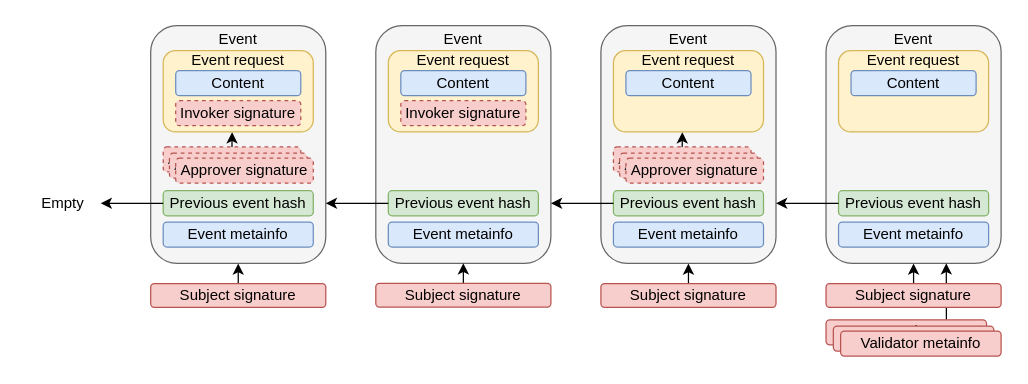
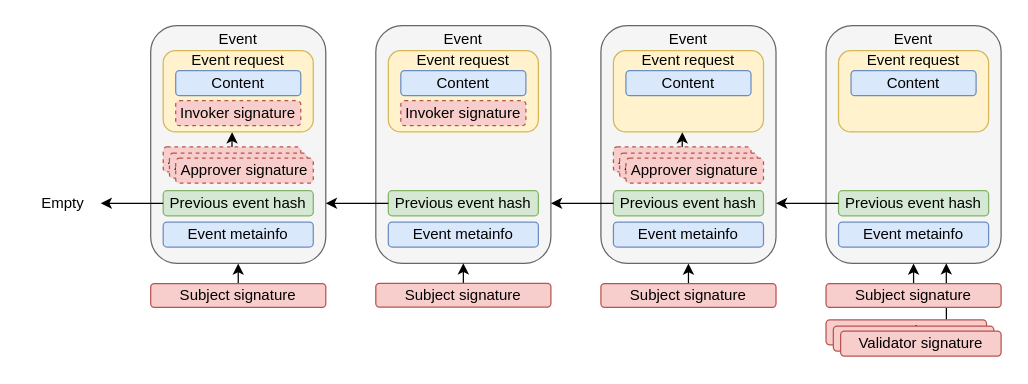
- <mxCell id="61" value="&lt;div&gt;Validator metainfo&lt;br&gt;&lt;/div&gt;" style="rounded=1;whiteSpace=wrap;html=1;fillColor=#f8cecc;strokeColor=#b85450;" vertex="1" parent="58"><mxGeometry x="11.667" y="9" width="128.333" height="20" as="geometry" /></mxCell>
+ <mxCell id="61" value="&lt;div&gt;Validator signature&lt;br&gt;&lt;/div&gt;" style="rounded=1;whiteSpace=wrap;html=1;fillColor=#f8cecc;strokeColor=#b85450;" vertex="1" parent="58"><mxGeometry x="11.667" y="9" width="128.333" height="20" as="geometry" /></mxCell>
